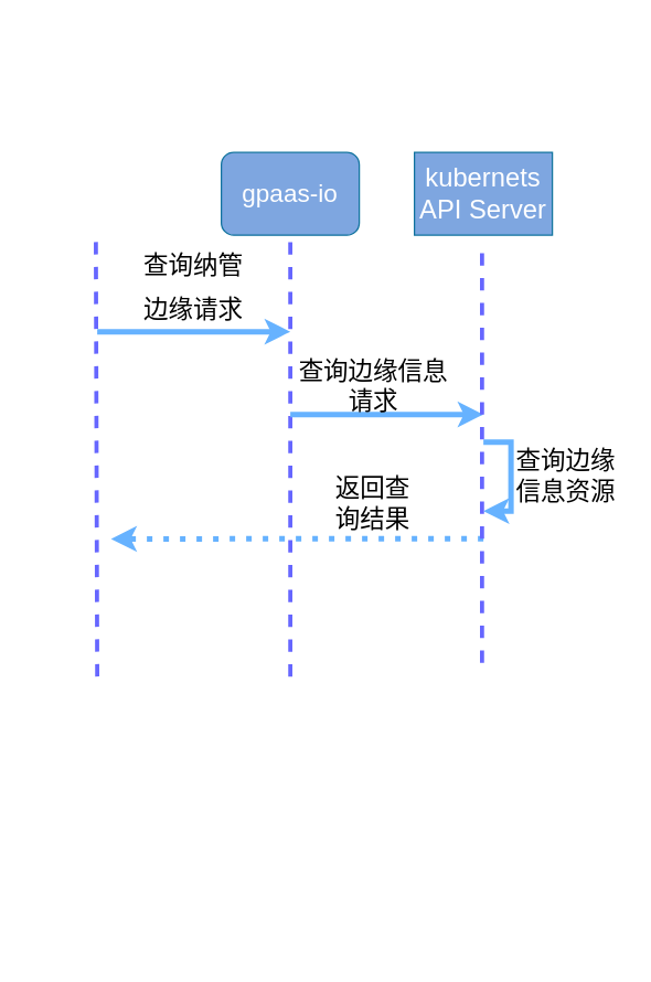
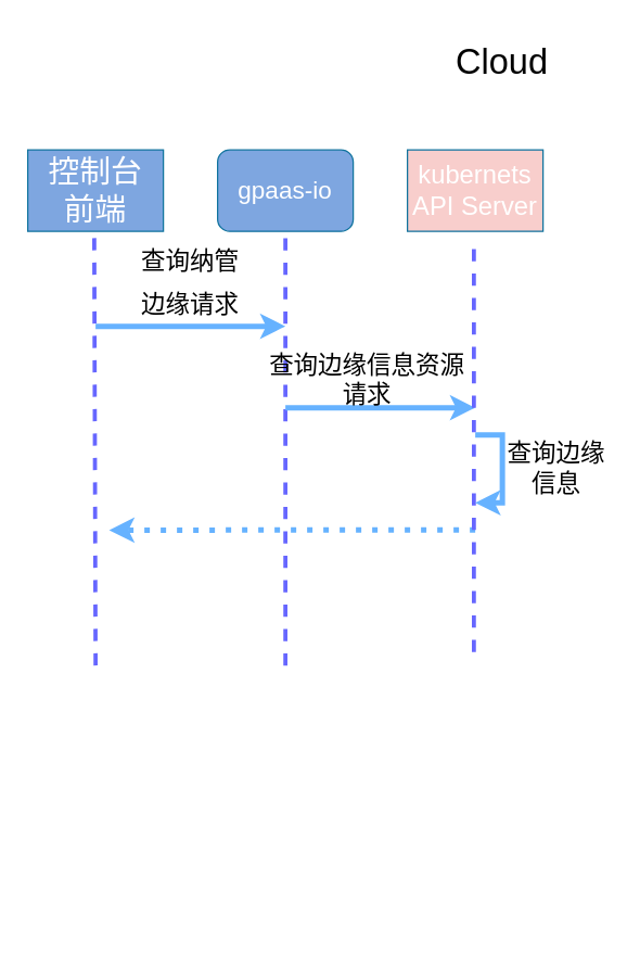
+ <mxCell id="14" value="&lt;font style=&quot;font-size: 26px;&quot;&gt;Cloud&lt;/font&gt;" style="text;html=1;strokeColor=none;fillColor=none;align=center;verticalAlign=middle;whiteSpace=wrap;rounded=0;" vertex="1" parent="2"><mxGeometry x="40" y="10" width="60" height="30" as="geometry" /></mxCell>
+ <mxCell id="12" value="&lt;font color=&quot;#ffffff&quot;&gt;&lt;span style=&quot;font-size: 23px&quot;&gt;控制台&lt;br&gt;前端&lt;br&gt;&lt;/span&gt;&lt;/font&gt;" style="rounded=0;whiteSpace=wrap;html=1;fillColor=#7EA6E0;strokeColor=#10739e;" vertex="1" parent="11"><mxGeometry width="100" height="60" as="geometry" /></mxCell>
- <mxCell id="9" value="&lt;font style=&quot;font-size: 19px&quot; color=&quot;#ffffff&quot;&gt;kubernets&lt;br&gt;API Server&lt;br&gt;&lt;/font&gt;" style="rounded=0;whiteSpace=wrap;html=1;fillColor=#7EA6E0;strokeColor=#10739e;" vertex="1" parent="2"><mxGeometry y="90" width="100" height="60" as="geometry" /></mxCell>
+ <mxCell id="9" value="&lt;font style=&quot;font-size: 19px&quot; color=&quot;#ffffff&quot;&gt;kubernets&lt;br&gt;API Server&lt;br&gt;&lt;/font&gt;" style="rounded=0;whiteSpace=wrap;html=1;fillColor=#f8cecc;strokeColor=#10739e;" vertex="1" parent="2"><mxGeometry y="90" width="100" height="60" as="geometry" /></mxCell>
- <mxCell id="19" value="查询边缘信息&lt;br&gt;请求" style="text;html=1;align=center;verticalAlign=middle;resizable=0;points=[];autosize=1;strokeColor=none;fillColor=none;fontSize=18;fontFamily=Helvetica;fontColor=default;" vertex="1" parent="1"><mxGeometry x="205" y="250" width="130" height="60" as="geometry" /></mxCell>
+ <mxCell id="19" value="查询边缘信息资源&lt;br&gt;请求" style="text;html=1;align=center;verticalAlign=middle;resizable=0;points=[];autosize=1;strokeColor=none;fillColor=none;fontSize=18;fontFamily=Helvetica;fontColor=default;" vertex="1" parent="1"><mxGeometry x="205" y="250" width="130" height="60" as="geometry" /></mxCell>
- <mxCell id="16" value="查询边缘信息资源" style="text;html=1;strokeColor=none;fillColor=none;align=center;verticalAlign=middle;whiteSpace=wrap;rounded=0;fontFamily=Helvetica;fontSize=18;fontColor=default;" vertex="1" parent="2"><mxGeometry x="70" y="310" width="80" height="30" as="geometry" /></mxCell>
+ <mxCell id="16" value="查询边缘信息" style="text;html=1;strokeColor=none;fillColor=none;align=center;verticalAlign=middle;whiteSpace=wrap;rounded=0;fontFamily=Helvetica;fontSize=18;fontColor=default;" vertex="1" parent="2"><mxGeometry x="70" y="310" width="80" height="30" as="geometry" /></mxCell>
- <mxCell id="8" value="返回查询结果" style="text;html=1;strokeColor=none;fillColor=none;align=center;verticalAlign=middle;whiteSpace=wrap;rounded=0;fontSize=18;" vertex="1" parent="3"><mxGeometry x="80" y="240" width="60" height="30" as="geometry" /></mxCell>
